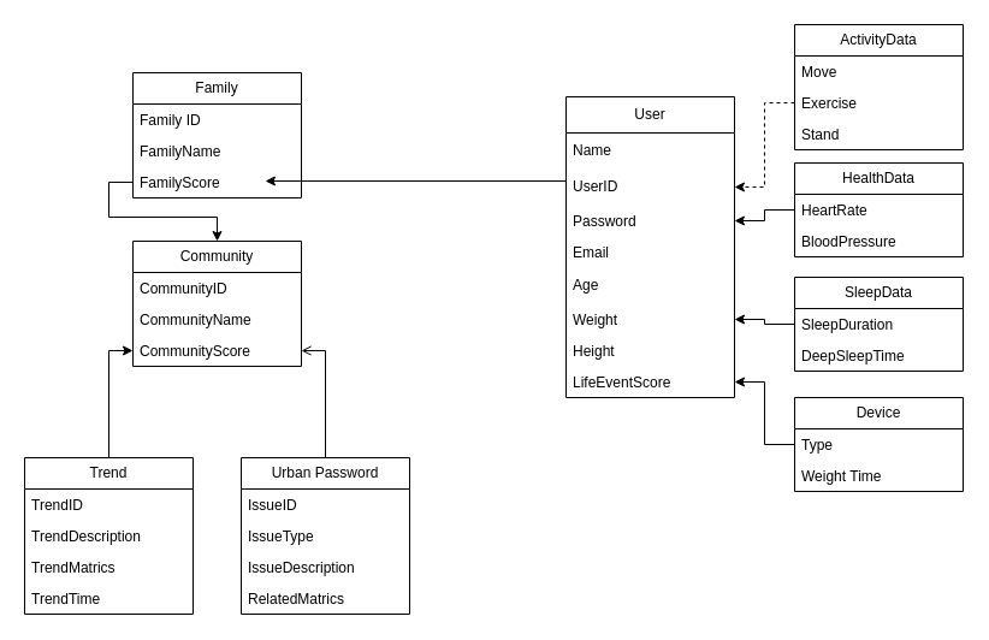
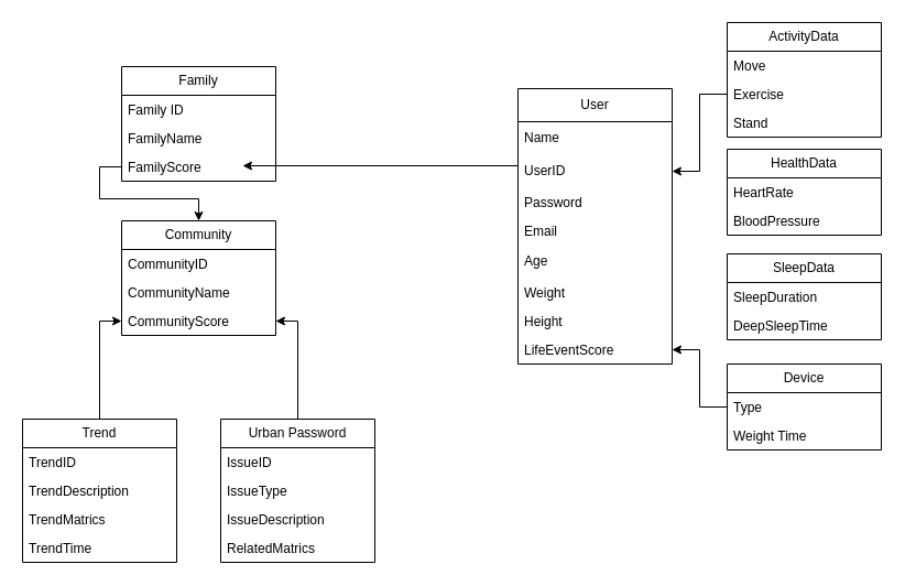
- <mxCell id="31" style="edgeStyle=orthogonalEdgeStyle;rounded=0;orthogonalLoop=1;jettySize=auto;html=1;exitX=0;exitY=0.5;exitDx=0;exitDy=0;entryX=1;entryY=0.5;entryDx=0;entryDy=0;dashed=1;" edge="1" parent="1" source="19" target="4"><mxGeometry relative="1" as="geometry" /></mxCell>
+ <mxCell id="31" style="edgeStyle=orthogonalEdgeStyle;rounded=0;orthogonalLoop=1;jettySize=auto;html=1;exitX=0;exitY=0.5;exitDx=0;exitDy=0;entryX=1;entryY=0.5;entryDx=0;entryDy=0;" edge="1" parent="1" source="19" target="4"><mxGeometry relative="1" as="geometry" /></mxCell>
- <mxCell id="30" style="edgeStyle=orthogonalEdgeStyle;rounded=0;orthogonalLoop=1;jettySize=auto;html=1;exitX=0;exitY=0.5;exitDx=0;exitDy=0;entryX=1;entryY=0.5;entryDx=0;entryDy=0;" edge="1" parent="1" source="15" target="5"><mxGeometry relative="1" as="geometry" /></mxCell>
- <mxCell id="29" style="edgeStyle=orthogonalEdgeStyle;rounded=0;orthogonalLoop=1;jettySize=auto;html=1;exitX=0;exitY=0.5;exitDx=0;exitDy=0;entryX=1;entryY=0.5;entryDx=0;entryDy=0;" edge="1" parent="1" source="12" target="8"><mxGeometry relative="1" as="geometry" /></mxCell>
- <mxCell id="44" style="edgeStyle=orthogonalEdgeStyle;rounded=0;orthogonalLoop=1;jettySize=auto;html=1;exitX=0.5;exitY=0;exitDx=0;exitDy=0;entryX=1;entryY=0.5;entryDx=0;entryDy=0;endArrow=open;" edge="1" parent="1" source="45" target="36"><mxGeometry relative="1" as="geometry" /></mxCell>
+ <mxCell id="44" style="edgeStyle=orthogonalEdgeStyle;rounded=0;orthogonalLoop=1;jettySize=auto;html=1;exitX=0.5;exitY=0;exitDx=0;exitDy=0;entryX=1;entryY=0.5;entryDx=0;entryDy=0;" edge="1" parent="1" source="45" target="36"><mxGeometry relative="1" as="geometry" /></mxCell>
